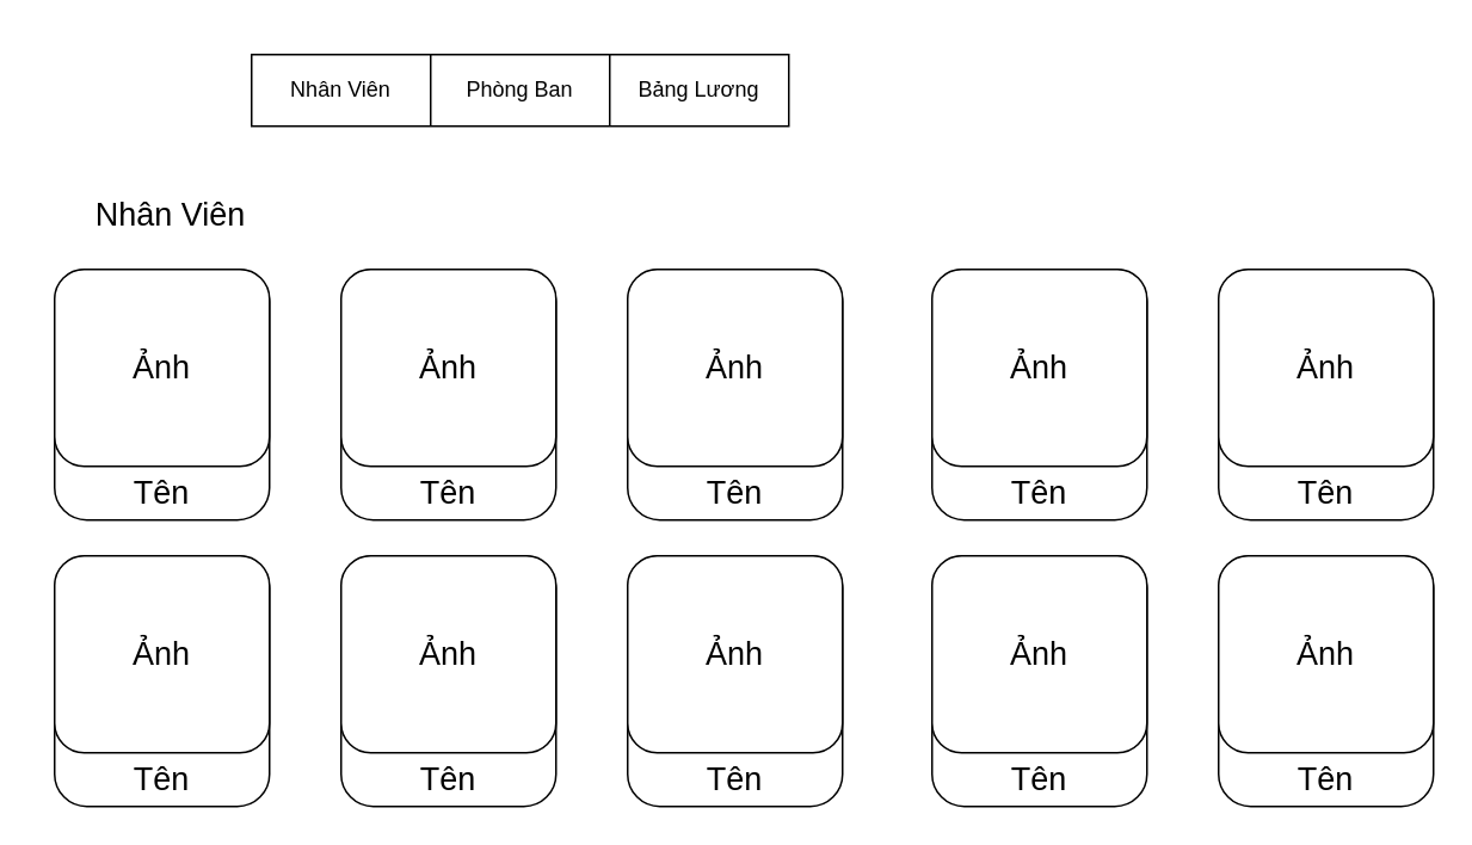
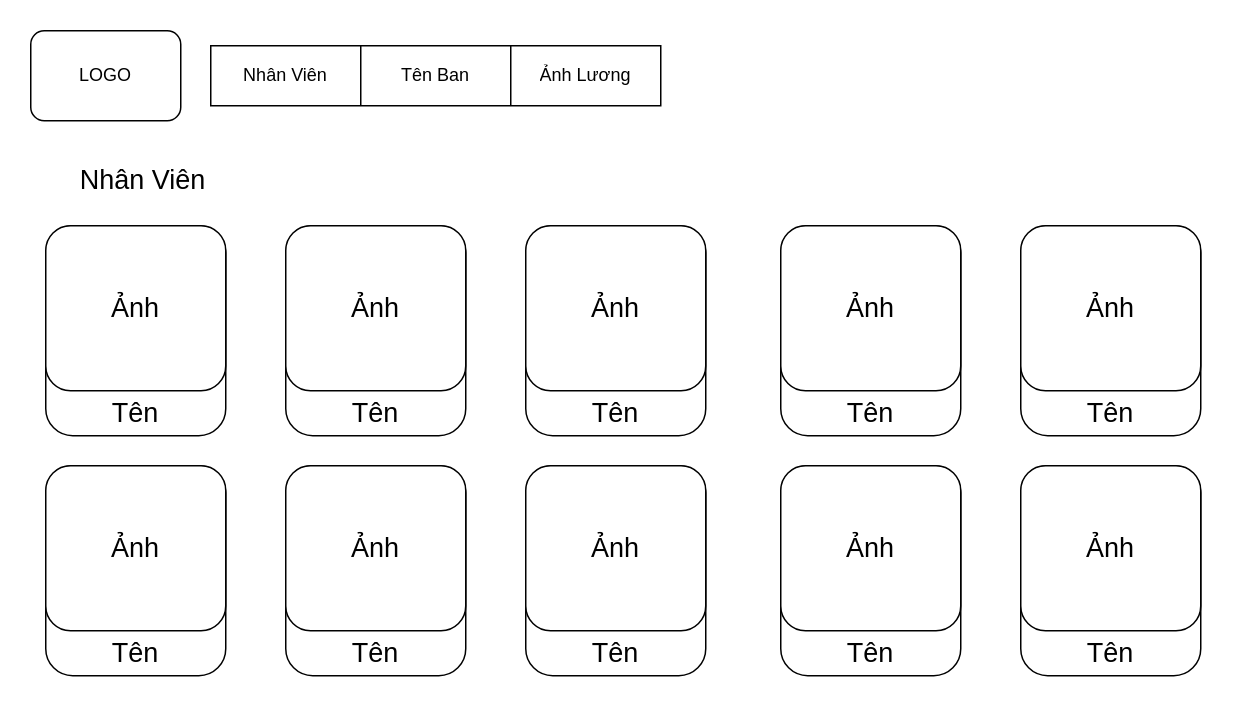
+ <mxCell id="2" value="LOGO" style="rounded=1;whiteSpace=wrap;html=1;" vertex="1" parent="1"><mxGeometry x="20" y="20" width="100" height="60" as="geometry" /></mxCell>
- <mxCell id="6" value="Phòng Ban" style="shape=partialRectangle;html=1;whiteSpace=wrap;connectable=0;overflow=hidden;fillColor=none;top=0;left=0;bottom=0;right=0;pointerEvents=1;" vertex="1" parent="4"><mxGeometry x="100" width="100" height="40" as="geometry"><mxRectangle width="100" height="40" as="alternateBounds" /></mxGeometry></mxCell>
+ <mxCell id="6" value="Tên Ban" style="shape=partialRectangle;html=1;whiteSpace=wrap;connectable=0;overflow=hidden;fillColor=none;top=0;left=0;bottom=0;right=0;pointerEvents=1;" vertex="1" parent="4"><mxGeometry x="100" width="100" height="40" as="geometry"><mxRectangle width="100" height="40" as="alternateBounds" /></mxGeometry></mxCell>
- <mxCell id="7" value="Bảng Lương" style="shape=partialRectangle;html=1;whiteSpace=wrap;connectable=0;overflow=hidden;fillColor=none;top=0;left=0;bottom=0;right=0;pointerEvents=1;" vertex="1" parent="4"><mxGeometry x="200" width="100" height="40" as="geometry"><mxRectangle width="100" height="40" as="alternateBounds" /></mxGeometry></mxCell>
+ <mxCell id="7" value="Ảnh Lương" style="shape=partialRectangle;html=1;whiteSpace=wrap;connectable=0;overflow=hidden;fillColor=none;top=0;left=0;bottom=0;right=0;pointerEvents=1;" vertex="1" parent="4"><mxGeometry x="200" width="100" height="40" as="geometry"><mxRectangle width="100" height="40" as="alternateBounds" /></mxGeometry></mxCell>
